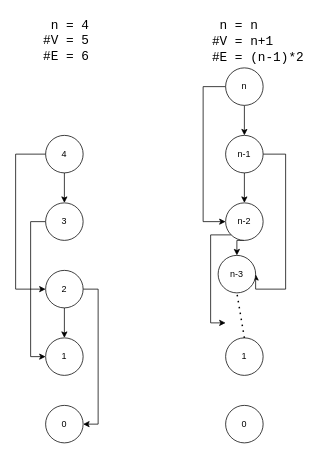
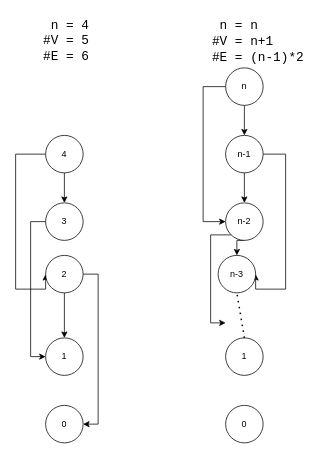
- <mxCell id="22" value="2" style="ellipse;whiteSpace=wrap;html=1;aspect=fixed;" vertex="1" parent="1"><mxGeometry x="60" y="360" width="50" height="50" as="geometry" /></mxCell>
+ <mxCell id="22" value="2" style="ellipse;whiteSpace=wrap;html=1;aspect=fixed;" vertex="1" parent="1"><mxGeometry x="60" y="340" width="50" height="50" as="geometry" /></mxCell>
